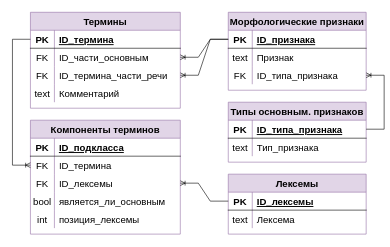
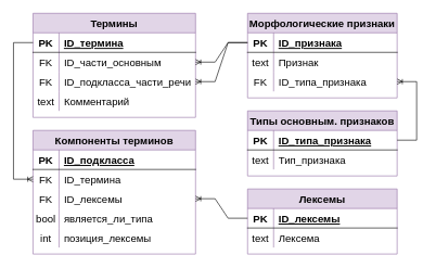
- <mxCell id="18" value="ID_термина_части_речи" style="shape=partialRectangle;connectable=0;fillColor=none;top=0;left=0;bottom=0;right=0;align=left;spacingLeft=6;overflow=hidden;fontSize=16;" parent="16" vertex="1"><mxGeometry x="40" width="210" height="30" as="geometry"><mxRectangle width="210" height="30" as="alternateBounds" /></mxGeometry></mxCell>
+ <mxCell id="18" value="ID_подкласса_части_речи" style="shape=partialRectangle;connectable=0;fillColor=none;top=0;left=0;bottom=0;right=0;align=left;spacingLeft=6;overflow=hidden;fontSize=16;" parent="16" vertex="1"><mxGeometry x="40" width="210" height="30" as="geometry"><mxRectangle width="210" height="30" as="alternateBounds" /></mxGeometry></mxCell>
- <mxCell id="54" value="является_ли_основным" style="shape=partialRectangle;connectable=0;fillColor=none;top=0;left=0;bottom=0;right=0;align=left;spacingLeft=6;overflow=hidden;fontSize=16;" parent="52" vertex="1"><mxGeometry x="40" width="210" height="30" as="geometry"><mxRectangle width="210" height="30" as="alternateBounds" /></mxGeometry></mxCell>
+ <mxCell id="54" value="является_ли_типа" style="shape=partialRectangle;connectable=0;fillColor=none;top=0;left=0;bottom=0;right=0;align=left;spacingLeft=6;overflow=hidden;fontSize=16;" parent="52" vertex="1"><mxGeometry x="40" width="210" height="30" as="geometry"><mxRectangle width="210" height="30" as="alternateBounds" /></mxGeometry></mxCell>
